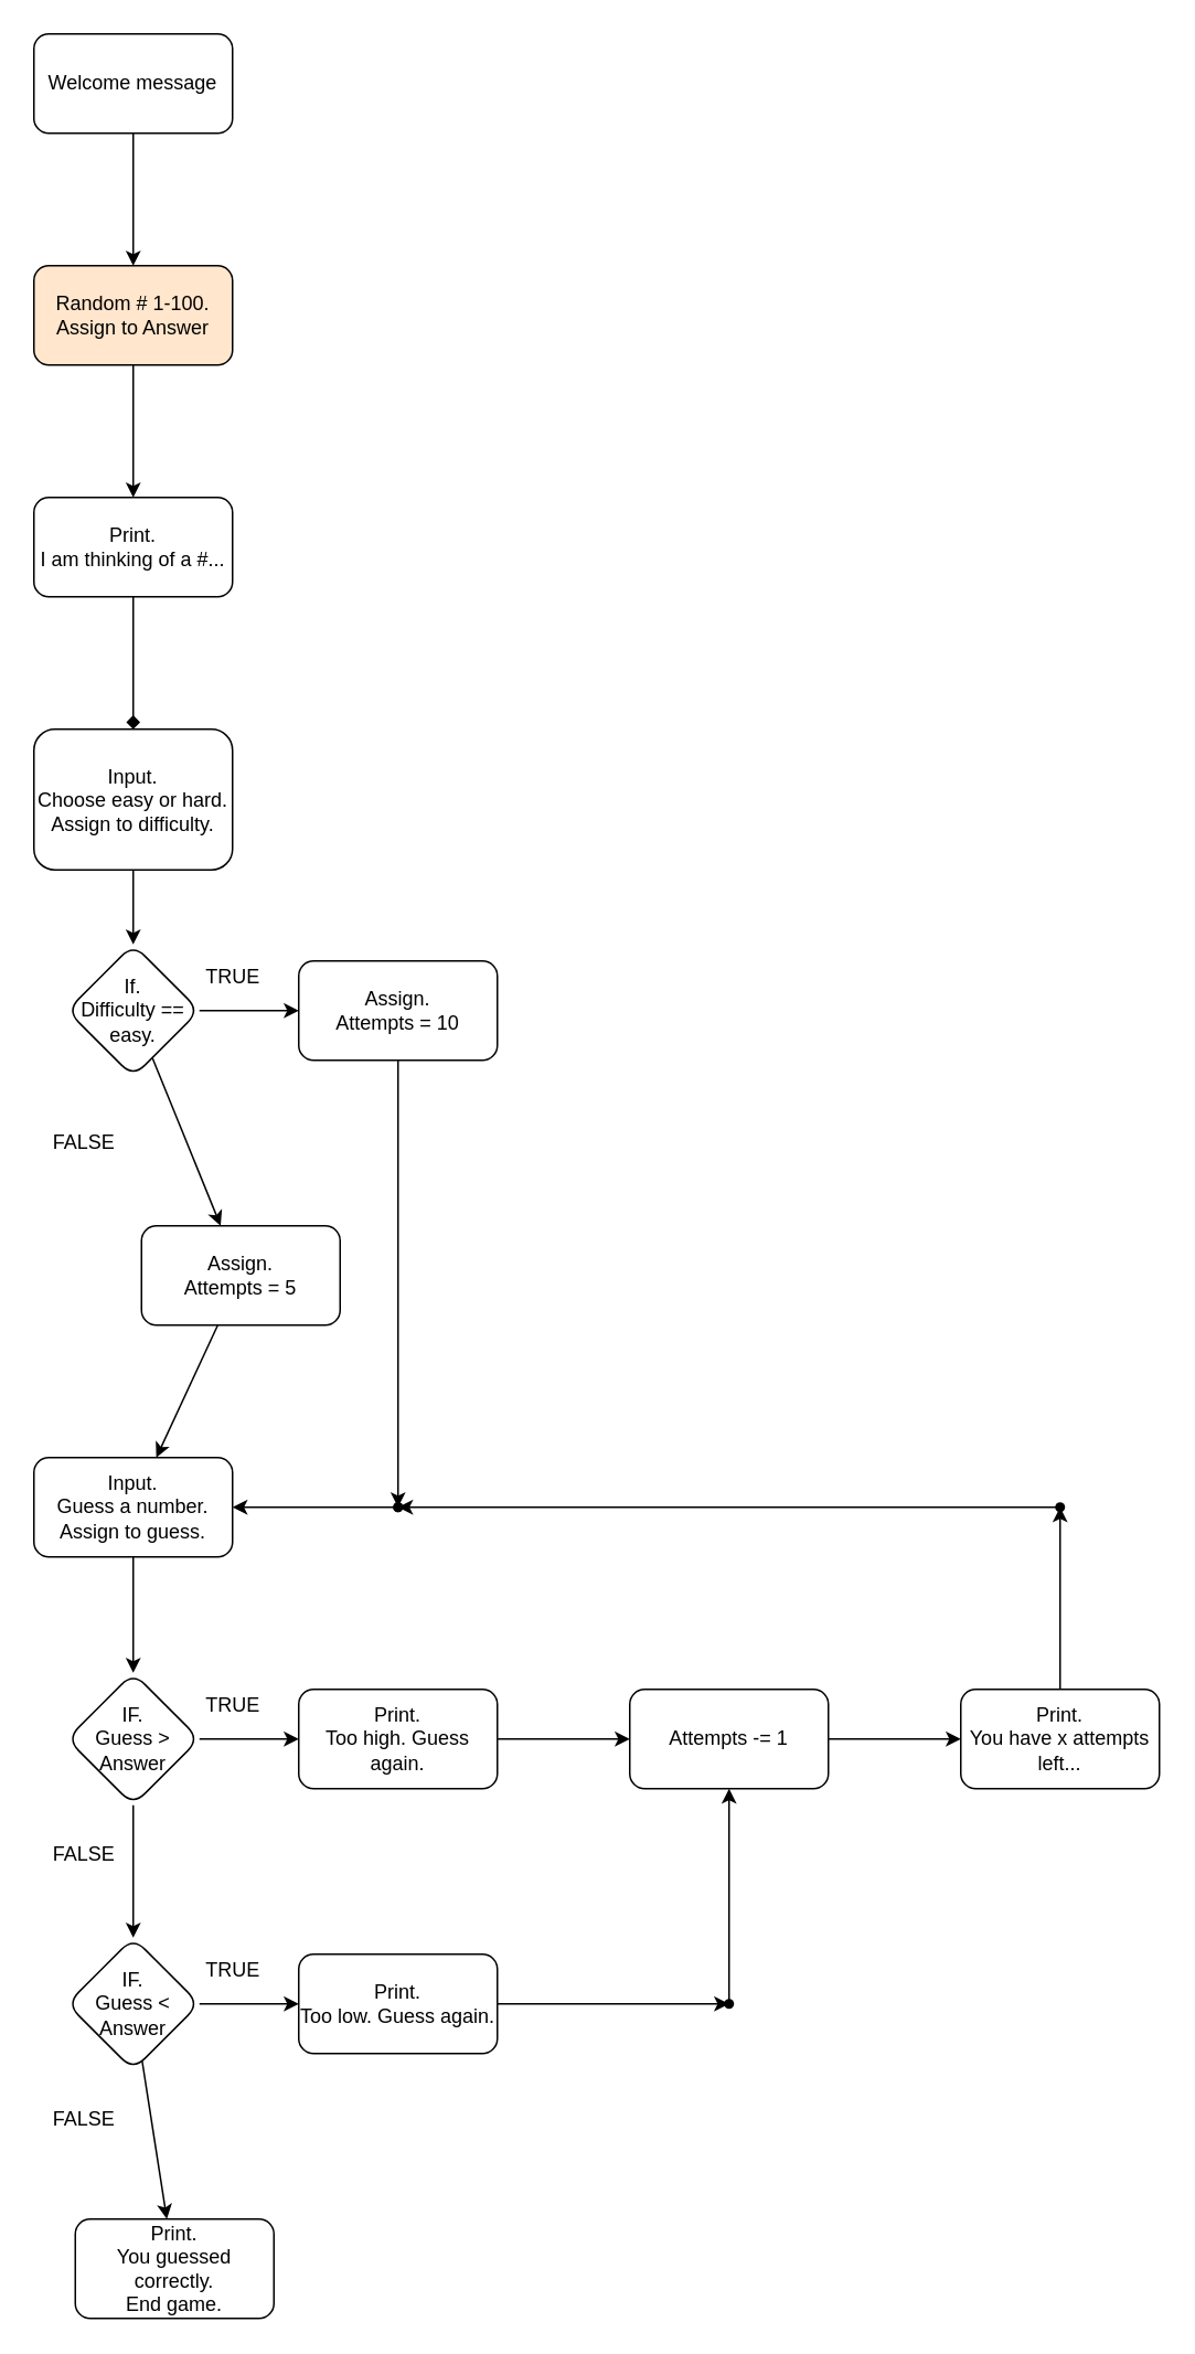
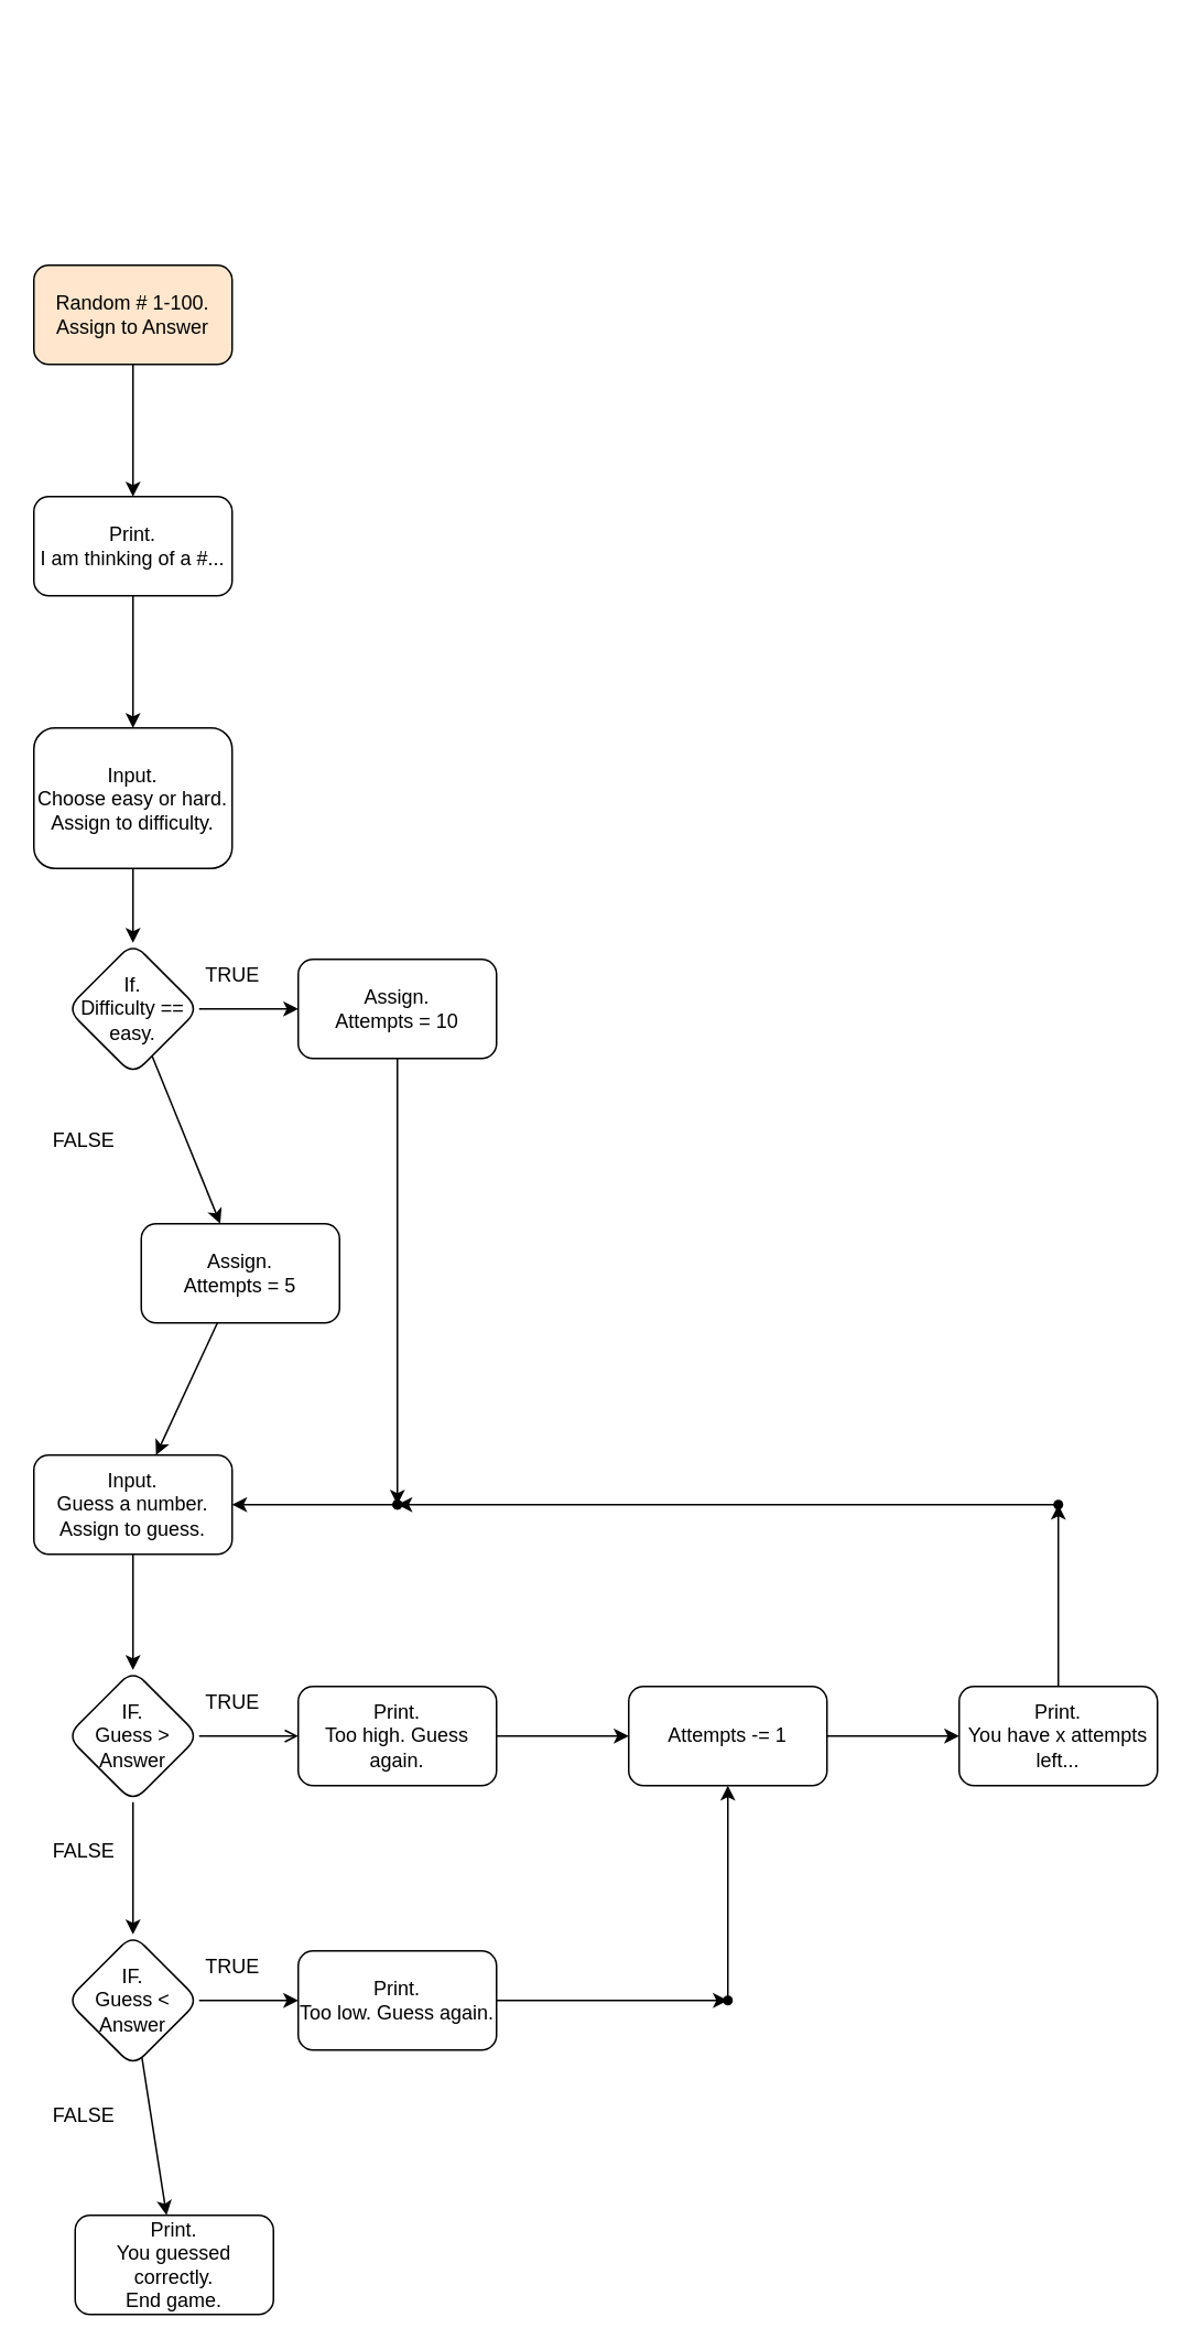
- <mxCell id="3" value="Welcome message" style="rounded=1;whiteSpace=wrap;html=1;" vertex="1" parent="1"><mxGeometry x="20" y="20" width="120" height="60" as="geometry" /></mxCell>
- <mxCell id="2" value="" style="edgeStyle=none;html=1;" edge="1" parent="1" source="3" target="5"><mxGeometry relative="1" as="geometry" /></mxCell>
- <mxCell id="6" value="" style="edgeStyle=none;html=1;endArrow=diamond;" edge="1" parent="1" source="7" target="9"><mxGeometry relative="1" as="geometry" /></mxCell>
+ <mxCell id="6" value="" style="edgeStyle=none;html=1;" edge="1" parent="1" source="7" target="9"><mxGeometry relative="1" as="geometry" /></mxCell>
- <mxCell id="23" value="" style="edgeStyle=none;html=1;" edge="1" parent="1" source="25" target="27"><mxGeometry relative="1" as="geometry" /></mxCell>
+ <mxCell id="23" value="" style="edgeStyle=none;html=1;endArrow=open;" edge="1" parent="1" source="25" target="27"><mxGeometry relative="1" as="geometry" /></mxCell>
